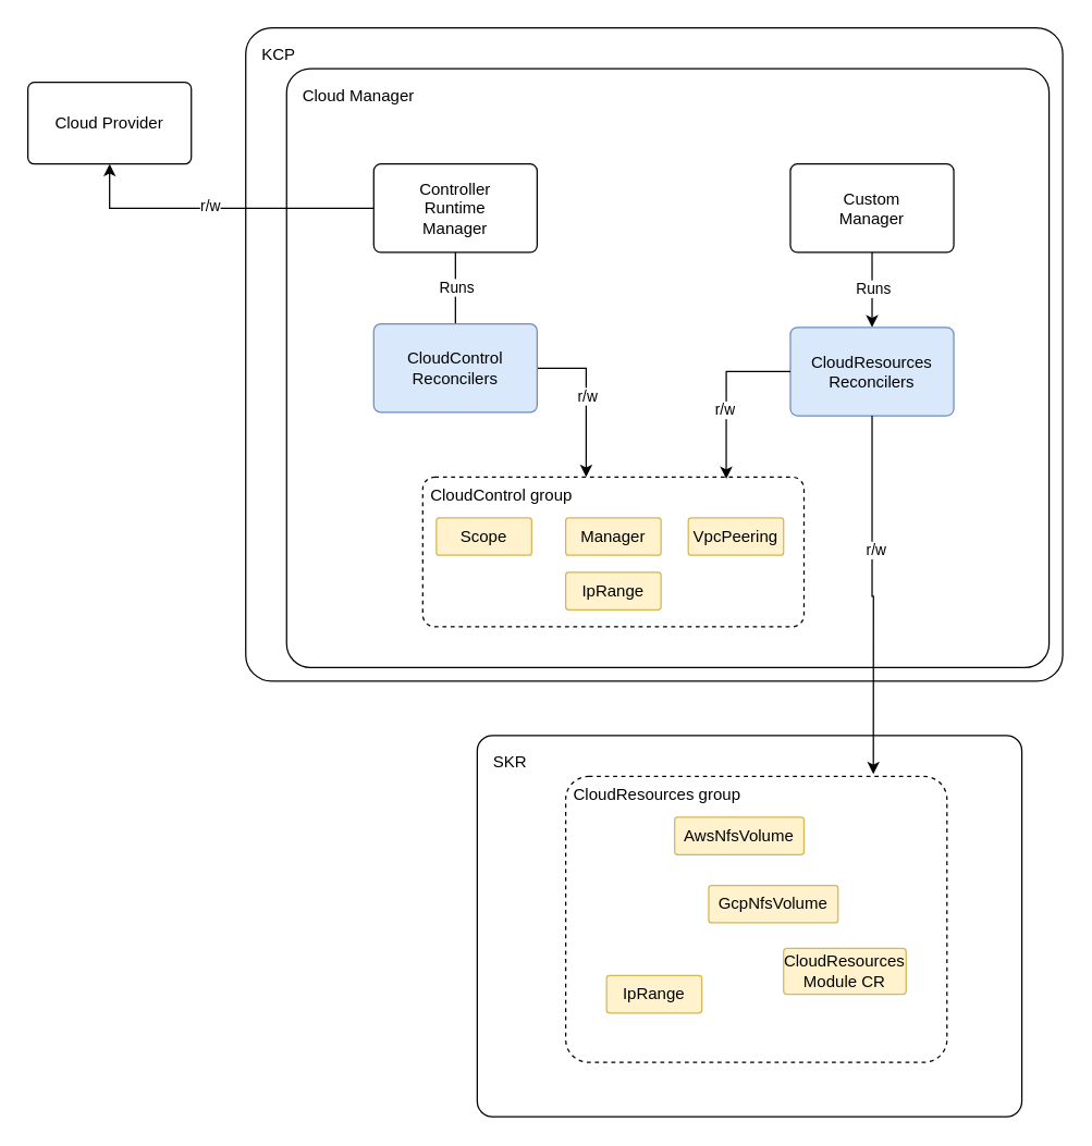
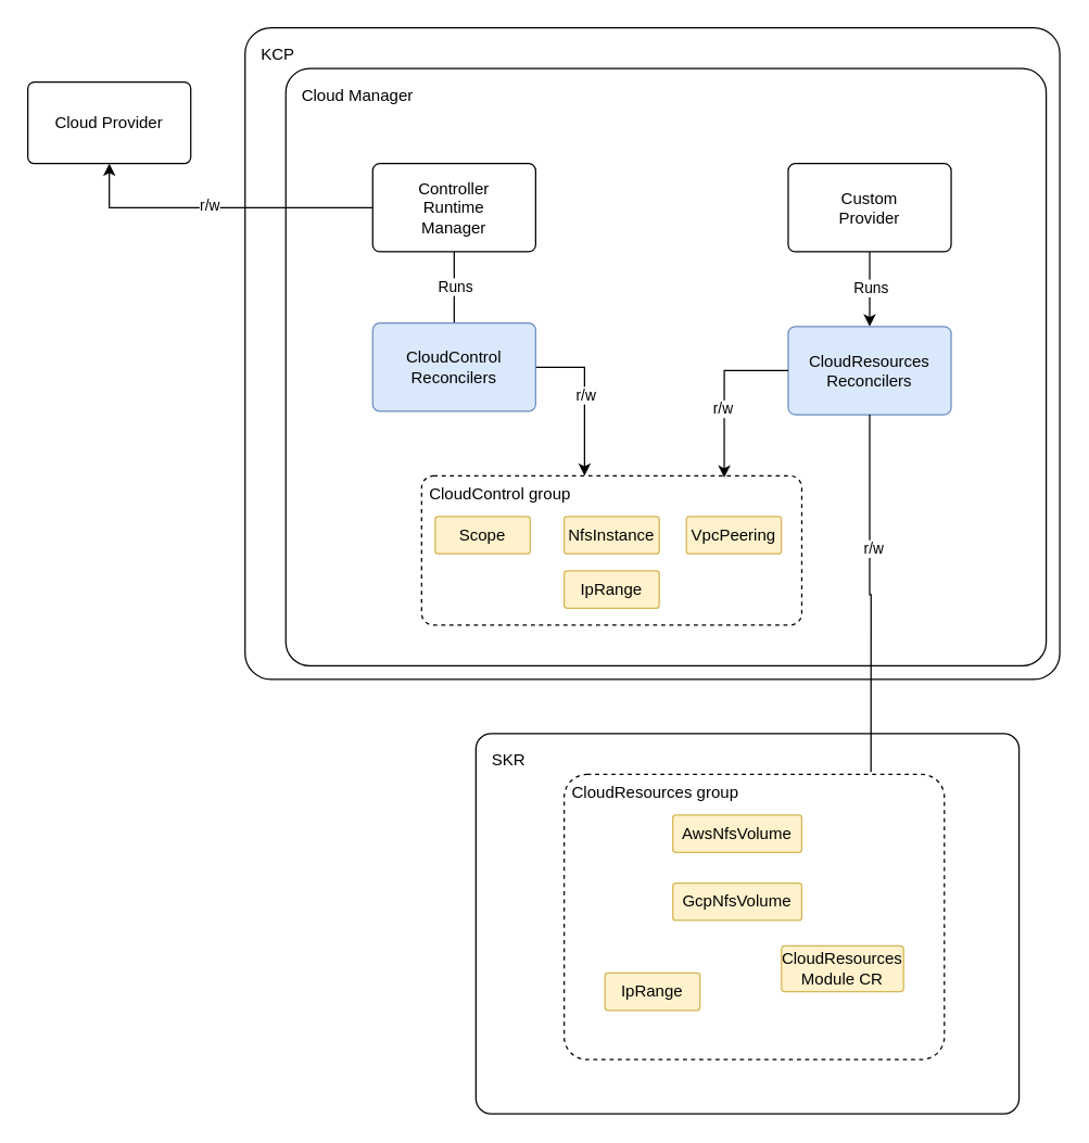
- <mxCell id="12" value="Custom&lt;br&gt;Manager" style="rounded=1;whiteSpace=wrap;html=1;align=center;verticalAlign=middle;spacingLeft=0;spacing=2;arcSize=8;" vertex="1" parent="1"><mxGeometry x="580" y="120" width="120" height="65" as="geometry" /></mxCell>
+ <mxCell id="12" value="Custom&lt;br&gt;Provider" style="rounded=1;whiteSpace=wrap;html=1;align=center;verticalAlign=middle;spacingLeft=0;spacing=2;arcSize=8;" vertex="1" parent="1"><mxGeometry x="580" y="120" width="120" height="65" as="geometry" /></mxCell>
- <mxCell id="20" value="Manager" style="rounded=1;whiteSpace=wrap;html=1;align=center;verticalAlign=middle;spacingLeft=0;spacing=2;arcSize=8;fillColor=#fff2cc;strokeColor=#d6b656;" vertex="1" parent="1"><mxGeometry x="415" y="380" width="70" height="27.5" as="geometry" /></mxCell>
+ <mxCell id="20" value="NfsInstance" style="rounded=1;whiteSpace=wrap;html=1;align=center;verticalAlign=middle;spacingLeft=0;spacing=2;arcSize=8;fillColor=#fff2cc;strokeColor=#d6b656;" vertex="1" parent="1"><mxGeometry x="415" y="380" width="70" height="27.5" as="geometry" /></mxCell>
- <mxCell id="30" style="edgeStyle=orthogonalEdgeStyle;rounded=0;orthogonalLoop=1;jettySize=auto;html=1;entryX=0.807;entryY=-0.008;entryDx=0;entryDy=0;entryPerimeter=0;" edge="1" parent="1" source="16" target="25"><mxGeometry relative="1" as="geometry" /></mxCell>
+ <mxCell id="30" style="edgeStyle=orthogonalEdgeStyle;rounded=0;orthogonalLoop=1;jettySize=auto;html=1;entryX=0.807;entryY=-0.008;entryDx=0;entryDy=0;entryPerimeter=0;endArrow=none;" edge="1" parent="1" source="16" target="25"><mxGeometry relative="1" as="geometry" /></mxCell>
- <mxCell id="29" value="GcpNfsVolume" style="rounded=1;whiteSpace=wrap;html=1;align=center;verticalAlign=middle;spacingLeft=0;spacing=2;arcSize=8;fillColor=#fff2cc;strokeColor=#d6b656;" vertex="1" parent="1"><mxGeometry x="520" y="650" width="95" height="27.5" as="geometry" /></mxCell>
+ <mxCell id="29" value="GcpNfsVolume" style="rounded=1;whiteSpace=wrap;html=1;align=center;verticalAlign=middle;spacingLeft=0;spacing=2;arcSize=8;fillColor=#fff2cc;strokeColor=#d6b656;" vertex="1" parent="1"><mxGeometry x="495" y="650" width="95" height="27.5" as="geometry" /></mxCell>
